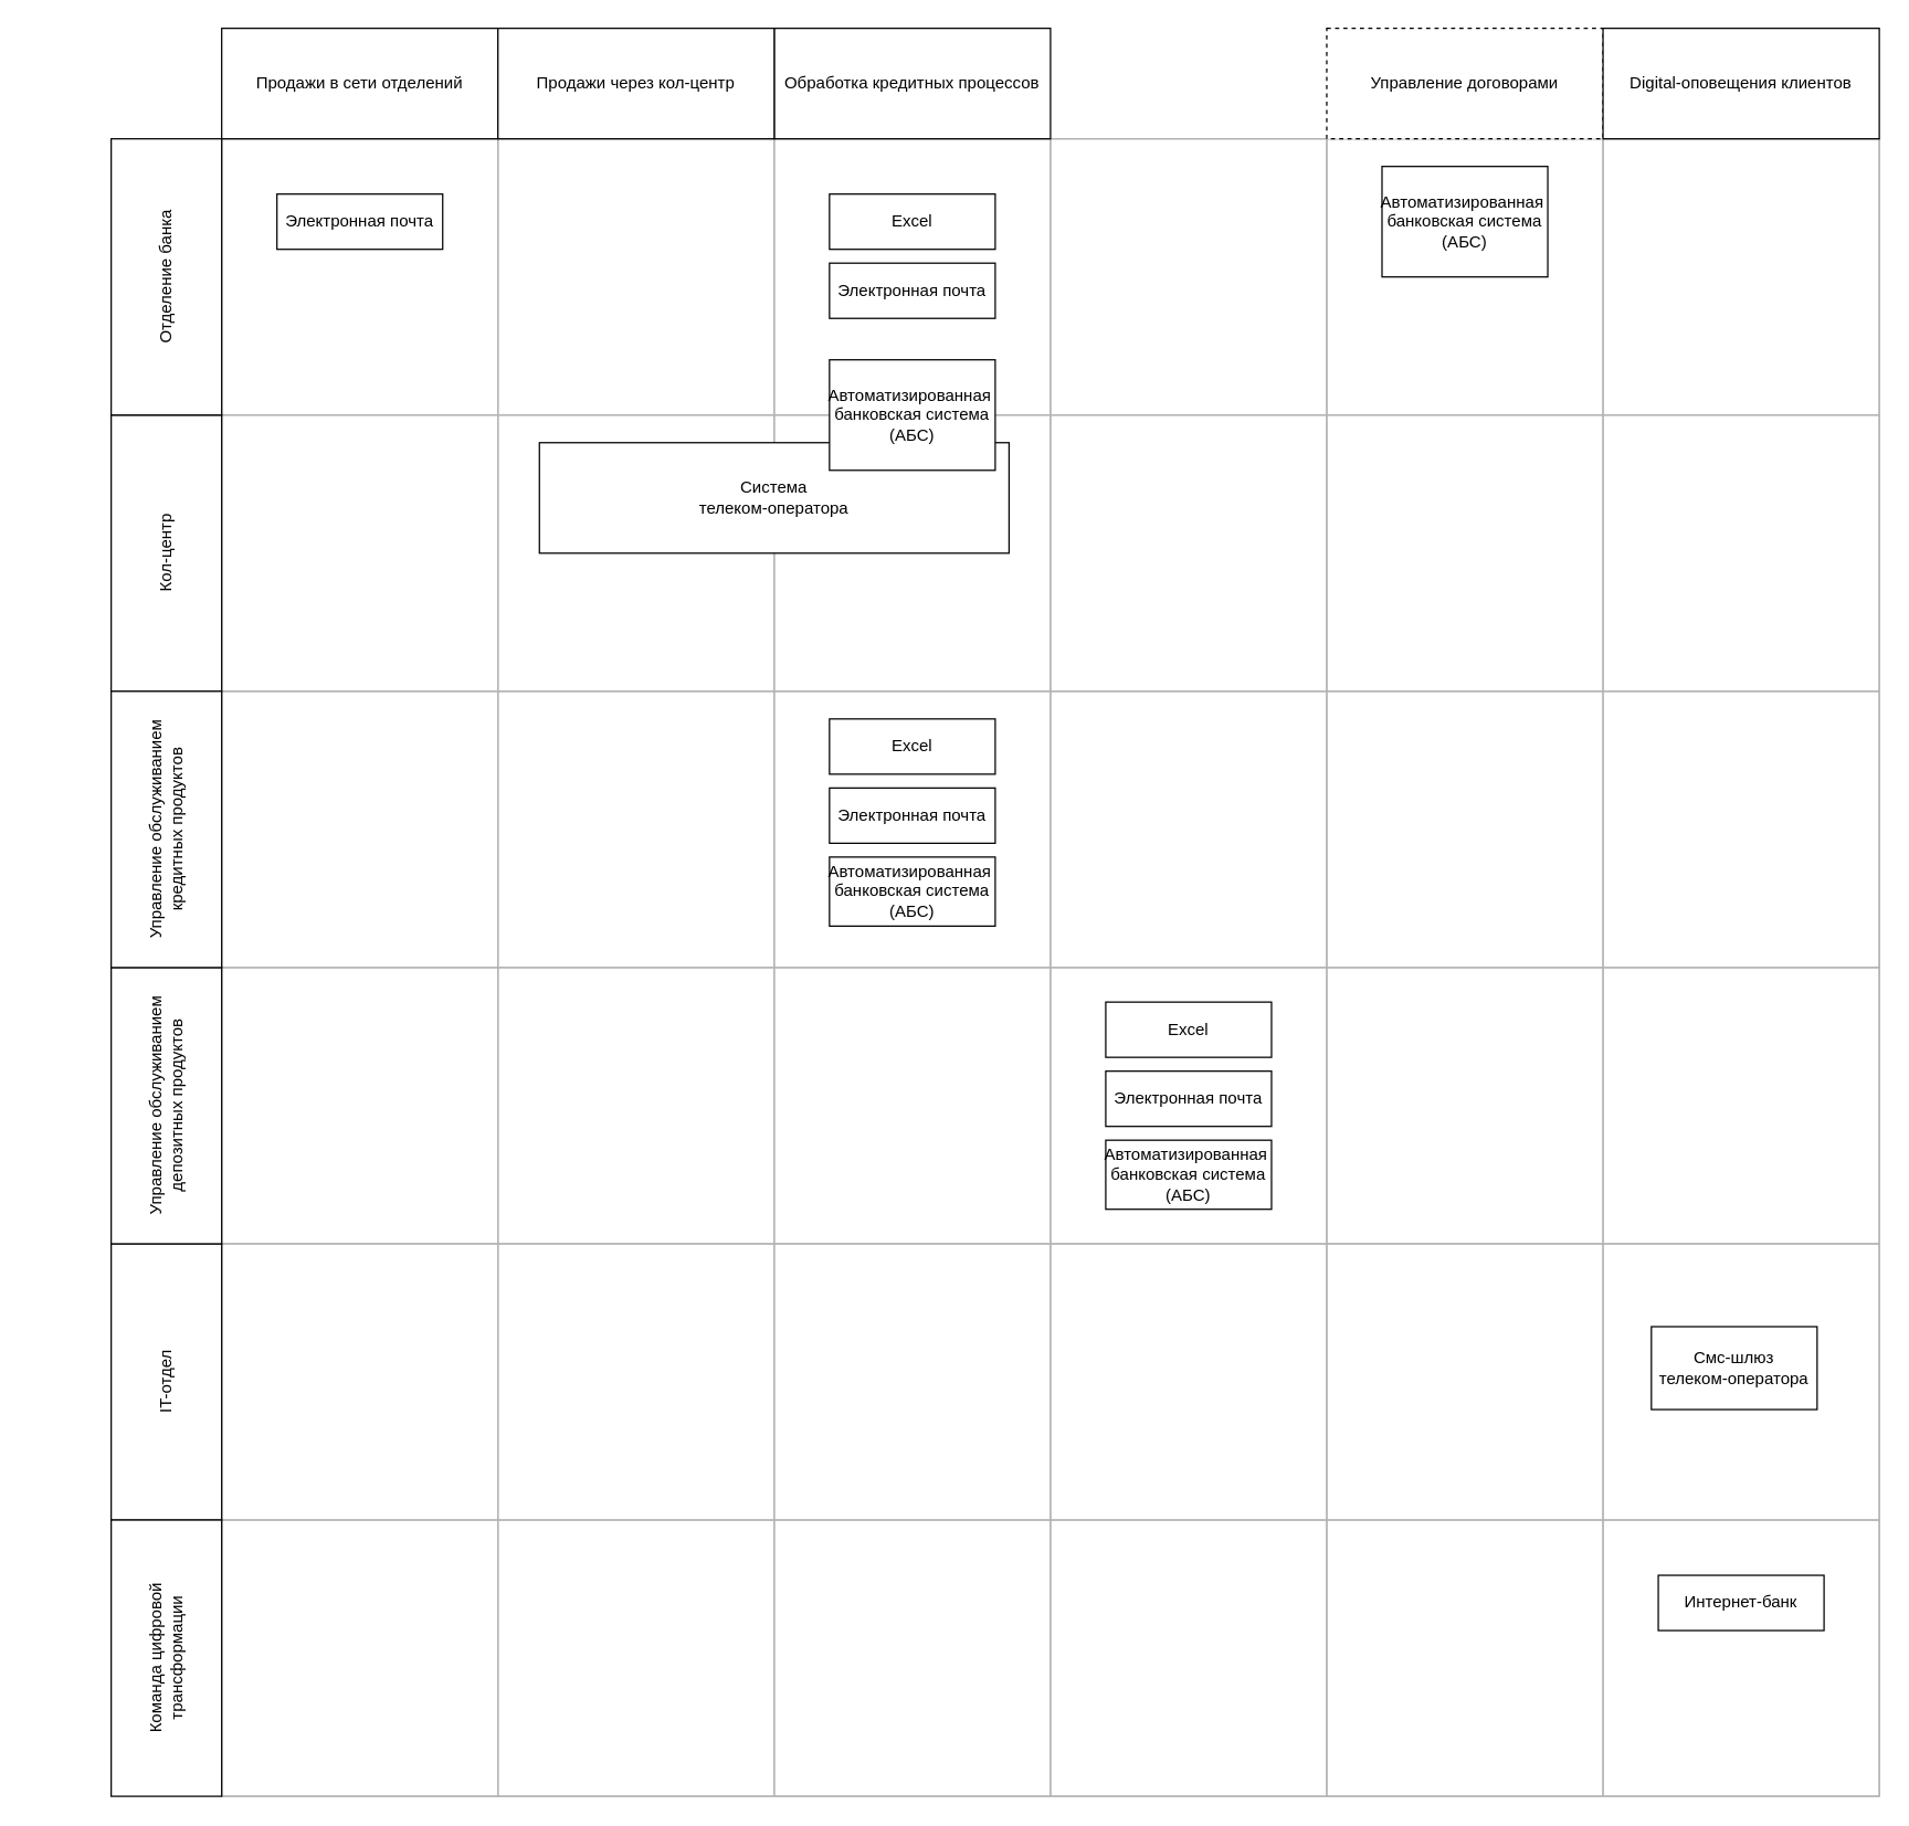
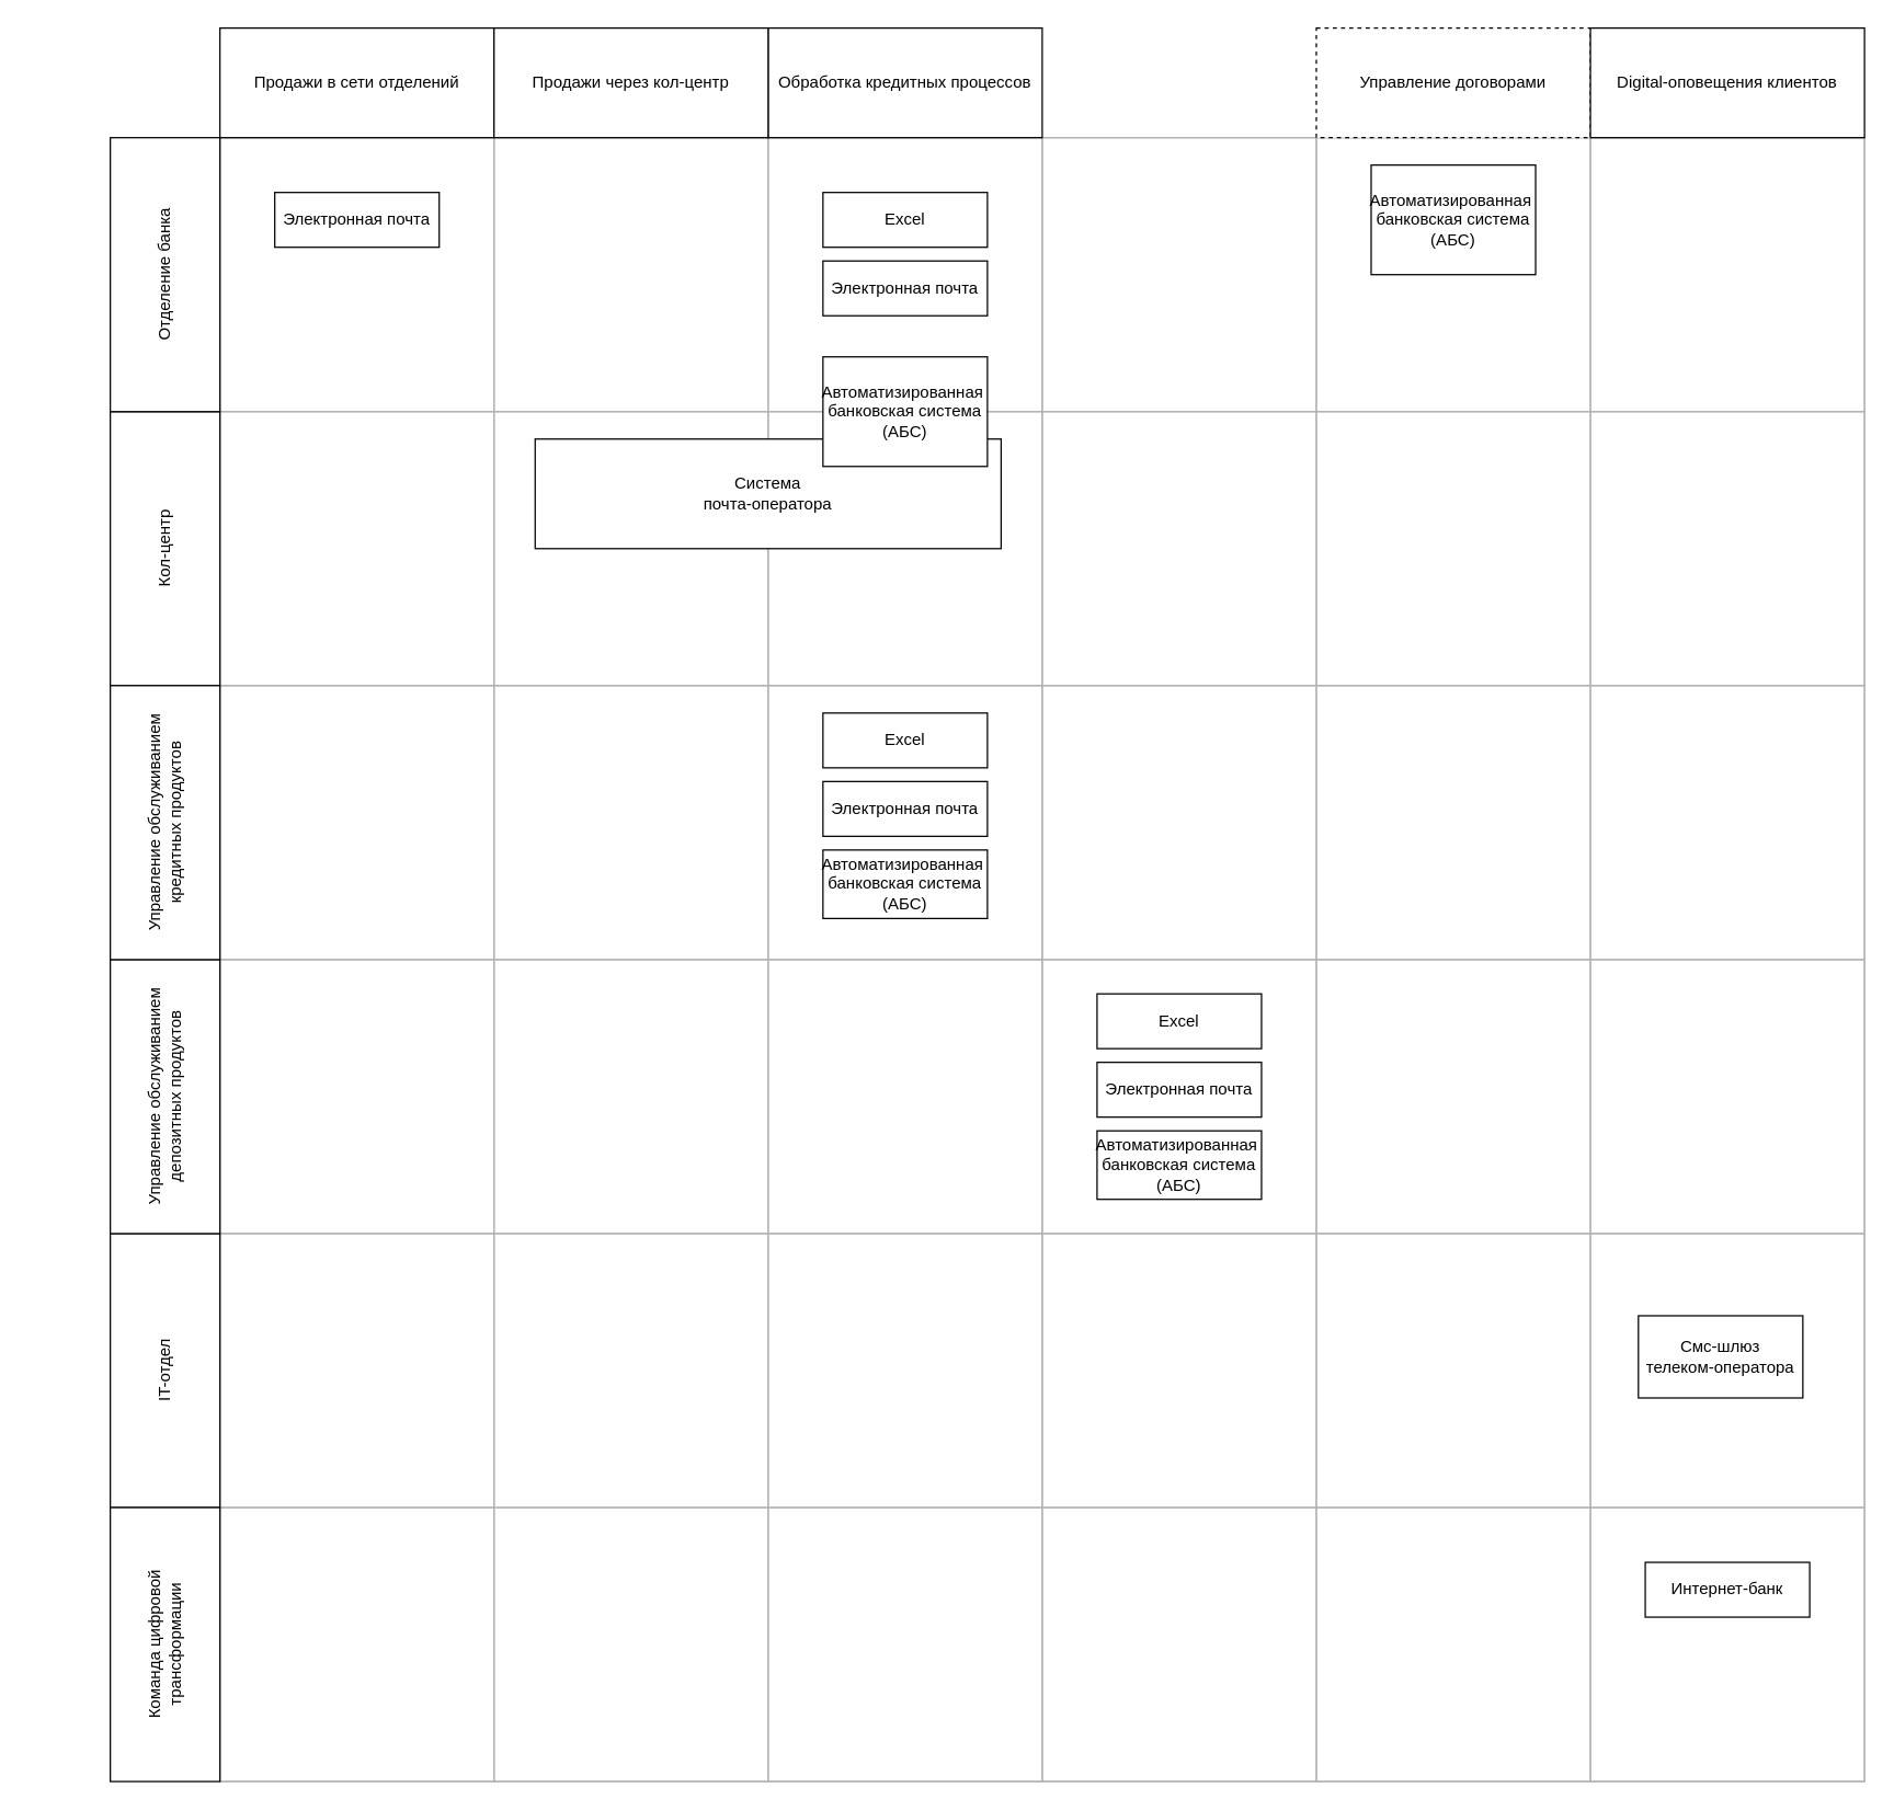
- <mxCell id="14" value="&lt;div&gt;Система&lt;/div&gt;&lt;div&gt;телеком-оператора&lt;/div&gt;" style="rounded=0;whiteSpace=wrap;html=1;" vertex="1" parent="1"><mxGeometry x="390" y="320" width="340" height="80" as="geometry" /></mxCell>
+ <mxCell id="14" value="&lt;div&gt;Система&lt;/div&gt;&lt;div&gt;почта-оператора&lt;/div&gt;" style="rounded=0;whiteSpace=wrap;html=1;" vertex="1" parent="1"><mxGeometry x="390" y="320" width="340" height="80" as="geometry" /></mxCell>
